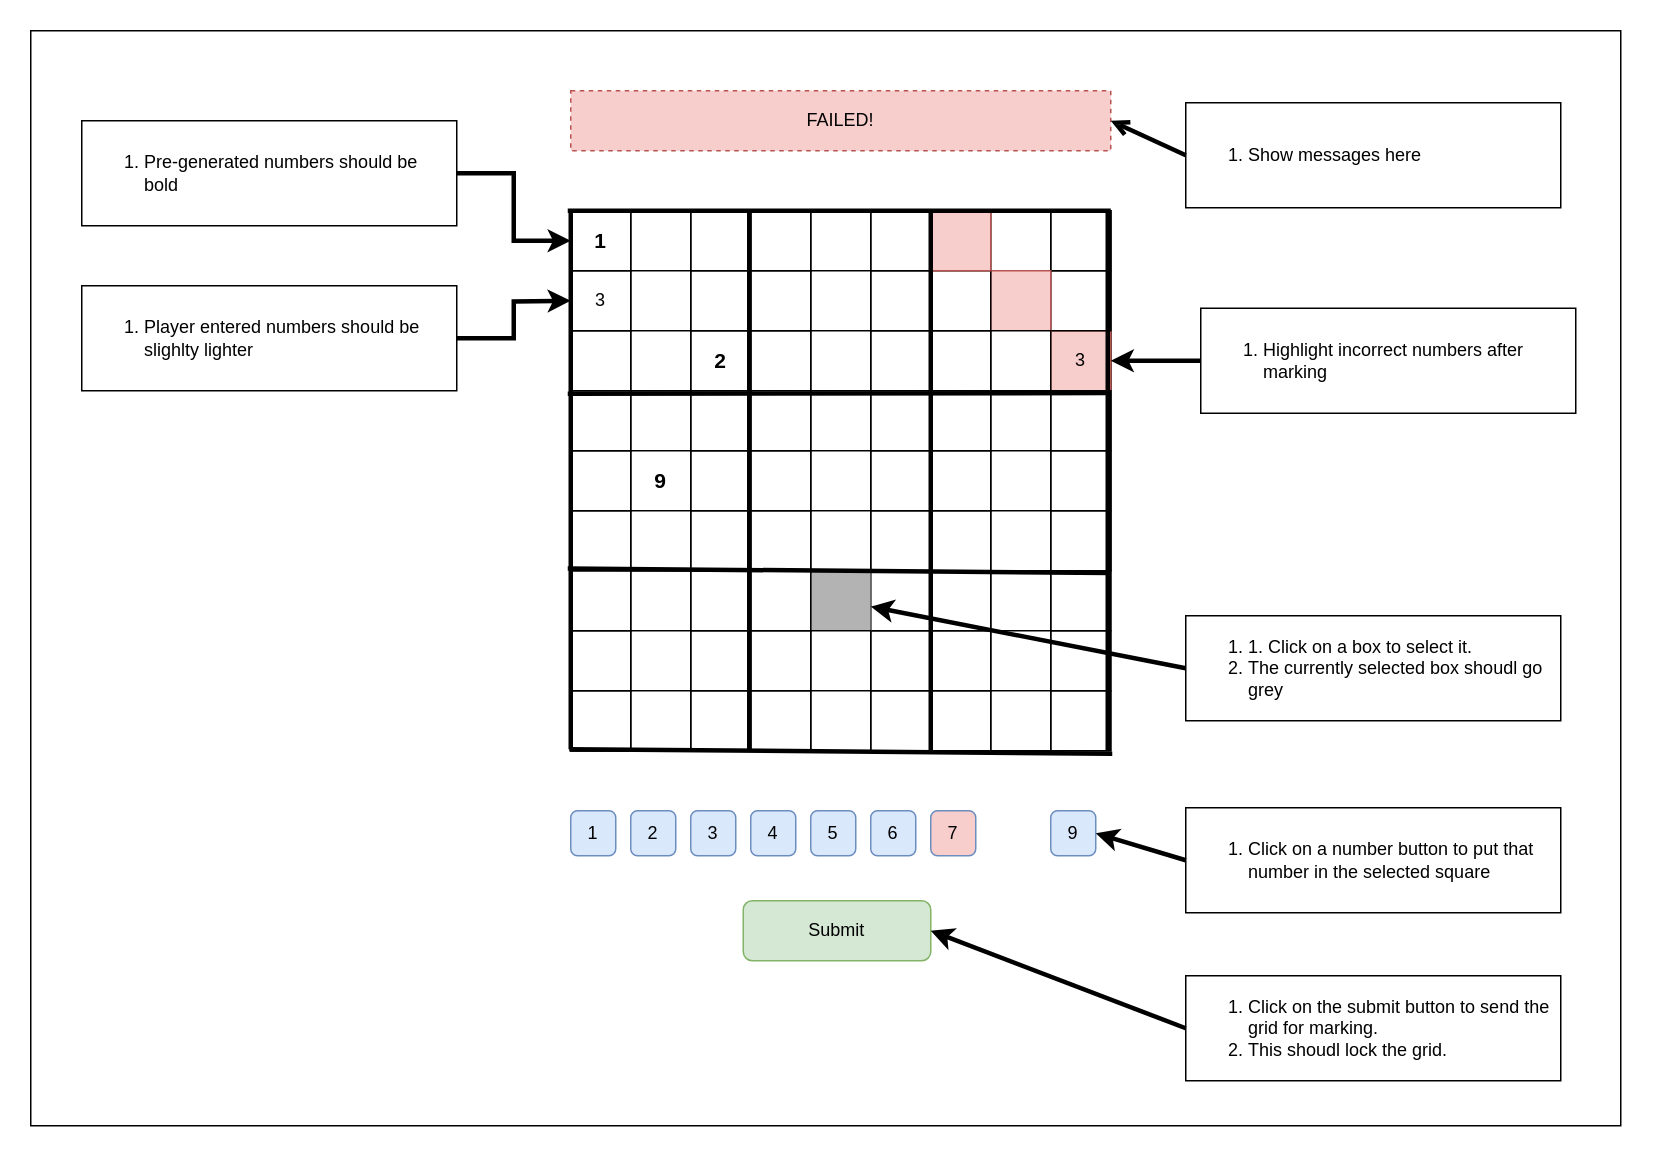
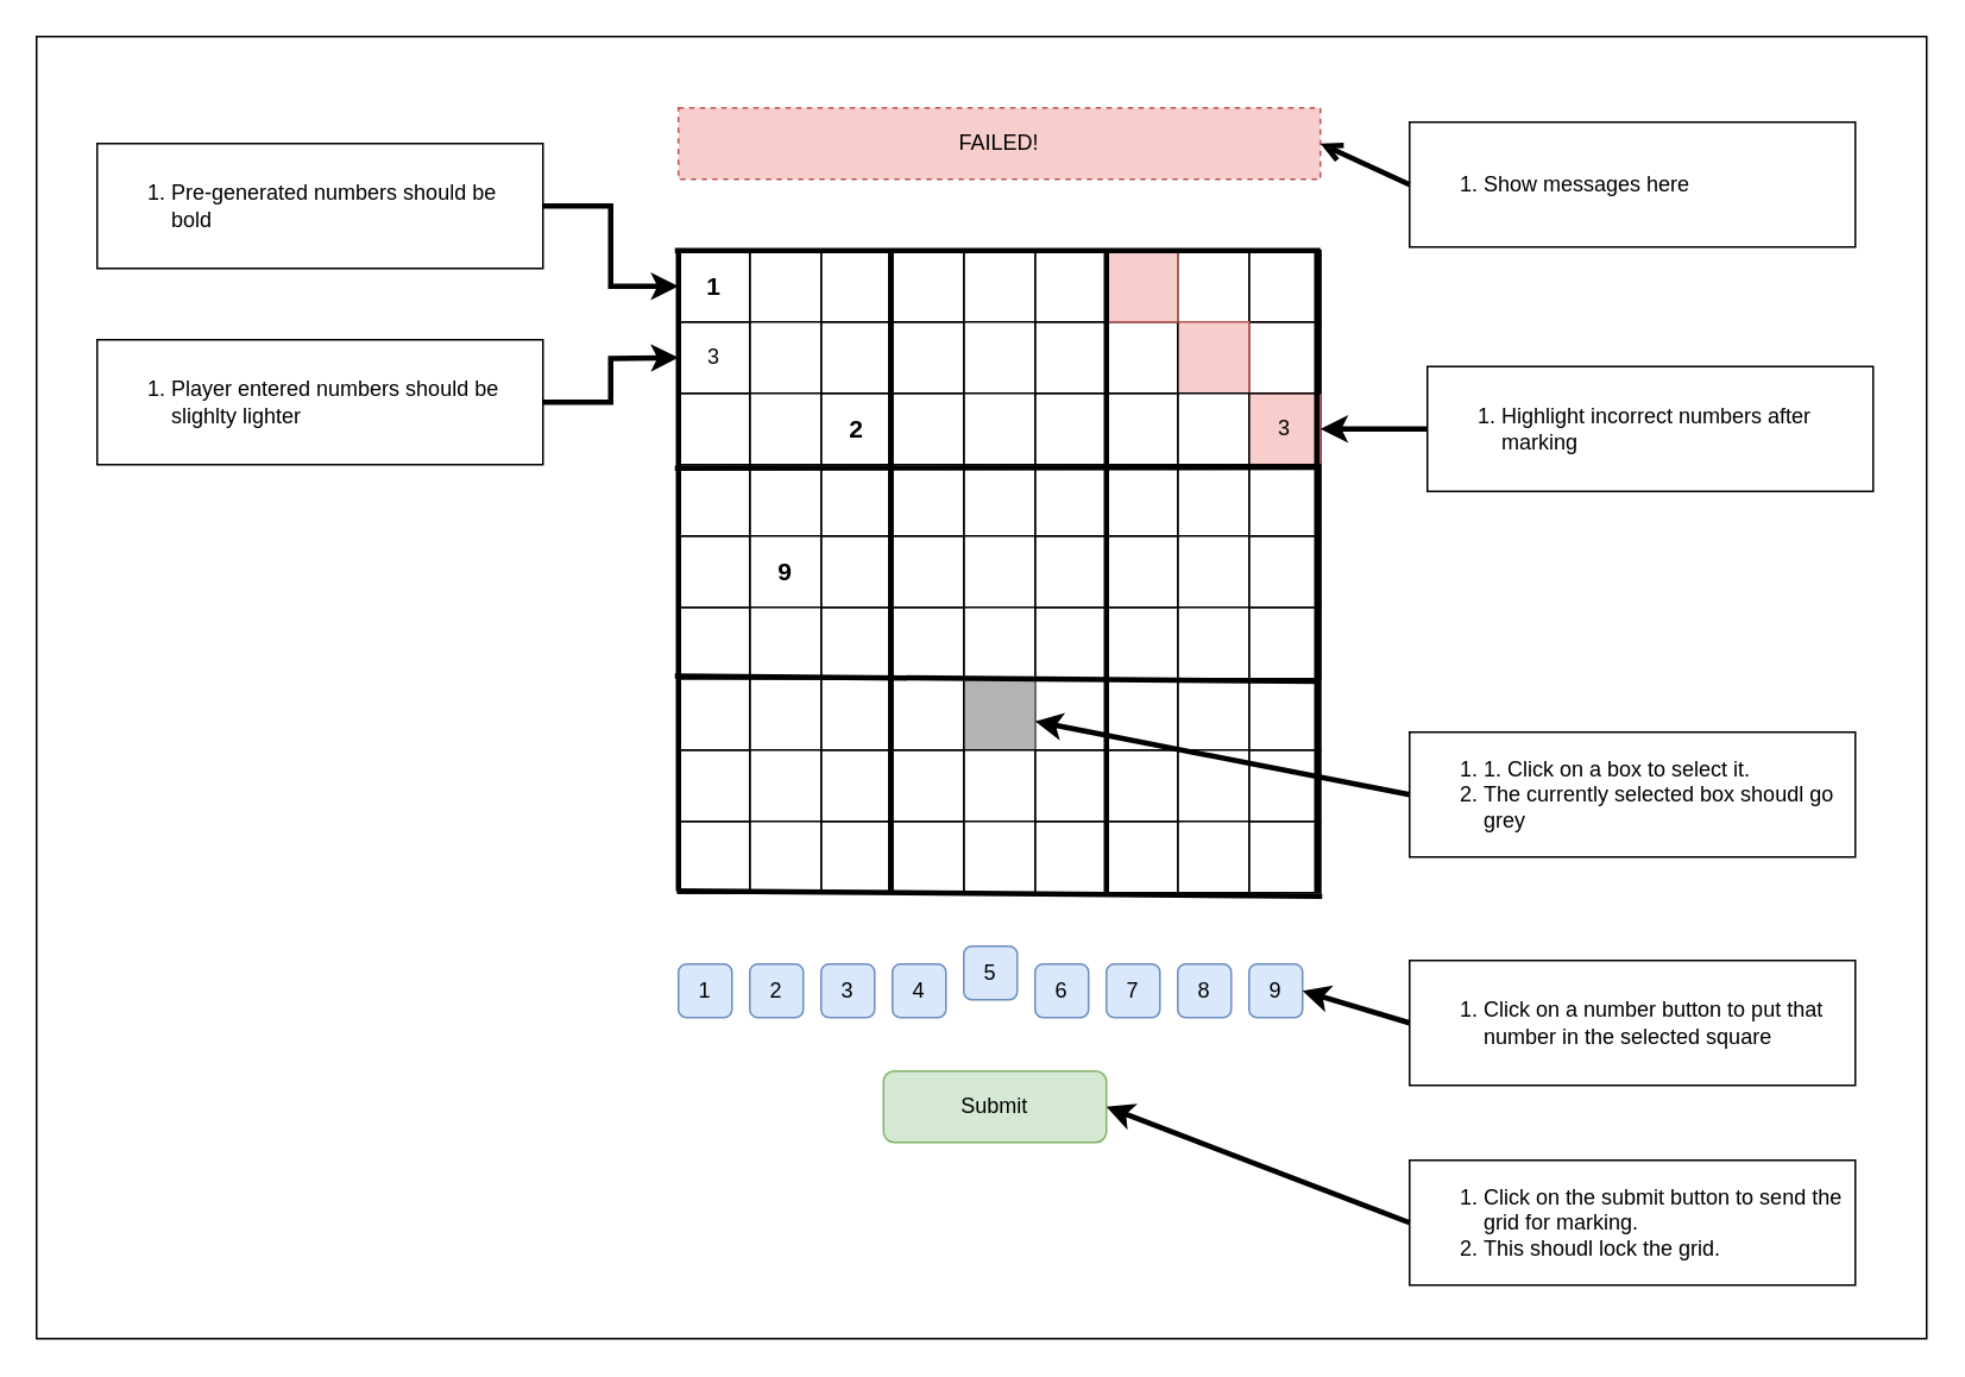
- <mxCell id="106" value="5" style="rounded=1;whiteSpace=wrap;html=1;fillColor=#dae8fc;strokeColor=#6c8ebf;" vertex="1" parent="1"><mxGeometry x="540" y="540" width="30" height="30" as="geometry" /></mxCell>
+ <mxCell id="106" value="5" style="rounded=1;whiteSpace=wrap;html=1;fillColor=#dae8fc;strokeColor=#6c8ebf;" vertex="1" parent="1"><mxGeometry x="540" y="530" width="30" height="30" as="geometry" /></mxCell>
- <mxCell id="108" value="7" style="rounded=1;whiteSpace=wrap;html=1;fillColor=#f8cecc;strokeColor=#6c8ebf;" vertex="1" parent="1"><mxGeometry x="620" y="540" width="30" height="30" as="geometry" /></mxCell>
+ <mxCell id="108" value="7" style="rounded=1;whiteSpace=wrap;html=1;fillColor=#dae8fc;strokeColor=#6c8ebf;" vertex="1" parent="1"><mxGeometry x="620" y="540" width="30" height="30" as="geometry" /></mxCell>
+ <mxCell id="109" value="8" style="rounded=1;whiteSpace=wrap;html=1;fillColor=#dae8fc;strokeColor=#6c8ebf;" vertex="1" parent="1"><mxGeometry x="660" y="540" width="30" height="30" as="geometry" /></mxCell>
